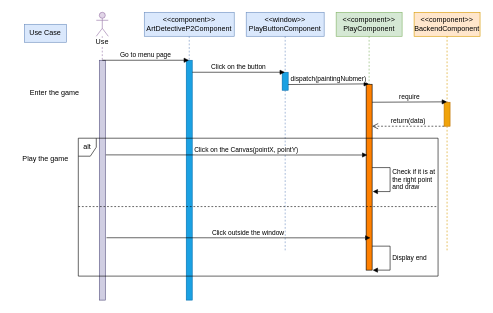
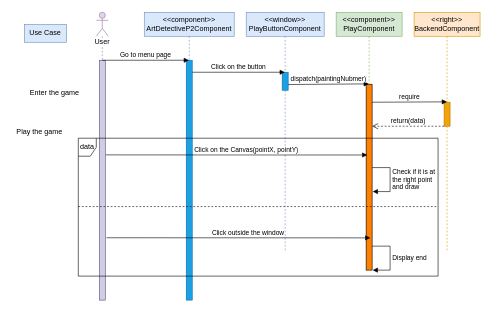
- <mxCell id="14" value="&amp;lt;&amp;lt;component&amp;gt;&amp;gt;&lt;br&gt;BackendComponent" style="shape=umlLifeline;perimeter=lifelinePerimeter;whiteSpace=wrap;html=1;container=1;collapsible=0;recursiveResize=0;outlineConnect=0;strokeColor=#d79b00;fillColor=#ffe6cc;" vertex="1" parent="1"><mxGeometry x="690" y="20" width="110" height="400" as="geometry" /></mxCell>
+ <mxCell id="14" value="&amp;lt;&amp;lt;right&amp;gt;&amp;gt;&lt;br&gt;BackendComponent" style="shape=umlLifeline;perimeter=lifelinePerimeter;whiteSpace=wrap;html=1;container=1;collapsible=0;recursiveResize=0;outlineConnect=0;strokeColor=#d79b00;fillColor=#ffe6cc;" vertex="1" parent="1"><mxGeometry x="690" y="20" width="110" height="400" as="geometry" /></mxCell>
- <mxCell id="2" value="Use" style="shape=umlLifeline;participant=umlActor;perimeter=lifelinePerimeter;whiteSpace=wrap;html=1;container=1;collapsible=0;recursiveResize=0;verticalAlign=top;spacingTop=36;labelBackgroundColor=#ffffff;outlineConnect=0;strokeColor=#9673a6;fillColor=#e1d5e7;" parent="1" vertex="1"><mxGeometry x="160" y="20" width="20" height="480" as="geometry" /></mxCell>
+ <mxCell id="2" value="User" style="shape=umlLifeline;participant=umlActor;perimeter=lifelinePerimeter;whiteSpace=wrap;html=1;container=1;collapsible=0;recursiveResize=0;verticalAlign=top;spacingTop=36;labelBackgroundColor=#ffffff;outlineConnect=0;strokeColor=#9673a6;fillColor=#e1d5e7;" parent="1" vertex="1"><mxGeometry x="160" y="20" width="20" height="480" as="geometry" /></mxCell>
- <mxCell id="24" value="alt" style="shape=umlFrame;whiteSpace=wrap;html=1;rounded=0;shadow=0;glass=0;sketch=0;fillColor=none;gradientColor=none;width=30;height=30;" vertex="1" parent="1"><mxGeometry x="130" y="230" width="600" height="230" as="geometry" /></mxCell>
+ <mxCell id="24" value="data" style="shape=umlFrame;whiteSpace=wrap;html=1;rounded=0;shadow=0;glass=0;sketch=0;fillColor=none;gradientColor=none;width=30;height=30;" vertex="1" parent="1"><mxGeometry x="130" y="230" width="600" height="230" as="geometry" /></mxCell>
- <mxCell id="21" value="Play the game" style="html=1;imageAspect=1;shadow=0;sketch=0;glass=0;rounded=0;strokeColor=none;fillColor=none;" vertex="1" parent="1"><mxGeometry x="20" y="240" width="110" height="50" as="geometry" /></mxCell>
+ <mxCell id="21" value="Play the game" style="html=1;imageAspect=1;shadow=0;sketch=0;glass=0;rounded=0;strokeColor=none;fillColor=none;" vertex="1" parent="1"><mxGeometry x="10" y="195" width="110" height="50" as="geometry" /></mxCell>
